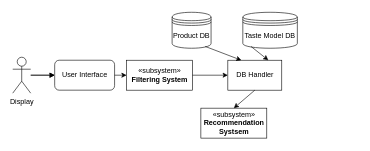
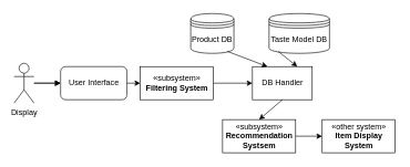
+ <mxCell id="17" value="" style="endArrow=classic;html=1;exitX=1;exitY=0.5;exitDx=0;exitDy=0;entryX=0;entryY=0.5;entryDx=0;entryDy=0;" edge="1" parent="1" source="5" target="16"><mxGeometry width="50" height="50" relative="1" as="geometry"><mxPoint x="494" y="170" as="sourcePoint" /><mxPoint x="544" y="120" as="targetPoint" /></mxGeometry></mxCell>
+ <mxCell id="16" value="«other system»&lt;br&gt;&lt;b&gt;Item Display&lt;br&gt;System&lt;/b&gt;" style="html=1;" vertex="1" parent="1"><mxGeometry x="484" y="180" width="110" height="50" as="geometry" /></mxCell>
